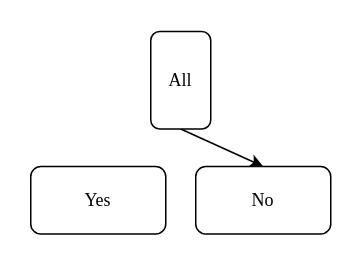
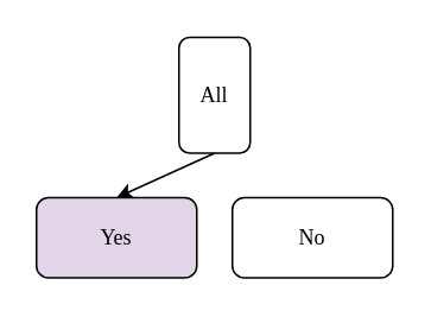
+ <mxCell id="4" style="edgeStyle=none;rounded=0;orthogonalLoop=1;jettySize=auto;html=0;exitX=0.5;exitY=1;exitDx=0;exitDy=0;entryX=0.5;entryY=0;entryDx=0;entryDy=0;endArrow=classic;endFill=1;fontColor=none;shadow=0;" parent="1" source="7" target="2" edge="1"><mxGeometry relative="1" as="geometry" /></mxCell>
- <mxCell id="5" style="edgeStyle=none;rounded=0;orthogonalLoop=1;jettySize=auto;html=0;exitX=0.5;exitY=1;exitDx=0;exitDy=0;entryX=0.5;entryY=0;entryDx=0;entryDy=0;endArrow=classic;endFill=1;fontColor=none;shadow=0;" parent="1" source="7" target="3" edge="1"><mxGeometry relative="1" as="geometry" /></mxCell>
- <mxCell id="2" value="Yes&lt;br&gt;" style="whiteSpace=wrap;html=1;rounded=1;shadow=0;labelBackgroundColor=none;strokeColor=#000000;strokeWidth=1;fillColor=#ffffff;fontFamily=Verdana;fontSize=12;fontColor=#000000;align=center;glass=0;" parent="1" vertex="1"><mxGeometry x="20" y="110.5" width="90" height="45" as="geometry" /></mxCell>
+ <mxCell id="2" value="Yes&lt;br&gt;" style="whiteSpace=wrap;html=1;rounded=1;shadow=0;labelBackgroundColor=none;strokeColor=#000000;strokeWidth=1;fillColor=#e1d5e7;fontFamily=Verdana;fontSize=12;fontColor=#000000;align=center;glass=0;" parent="1" vertex="1"><mxGeometry x="20" y="110.5" width="90" height="45" as="geometry" /></mxCell>
